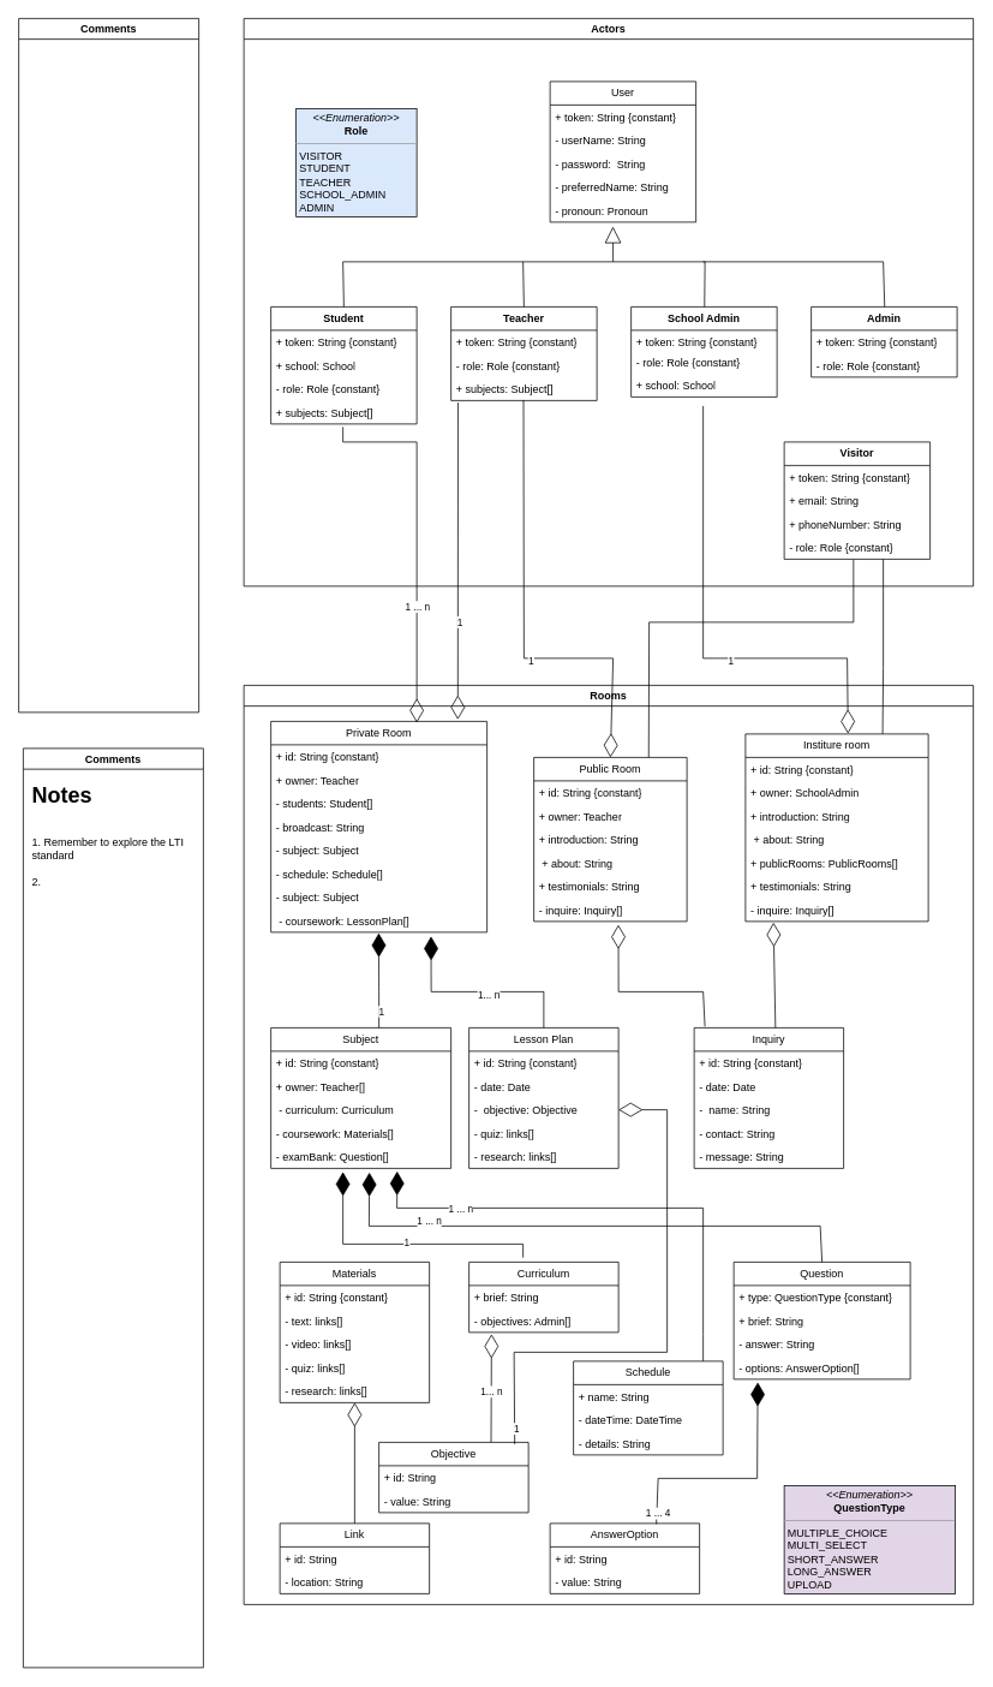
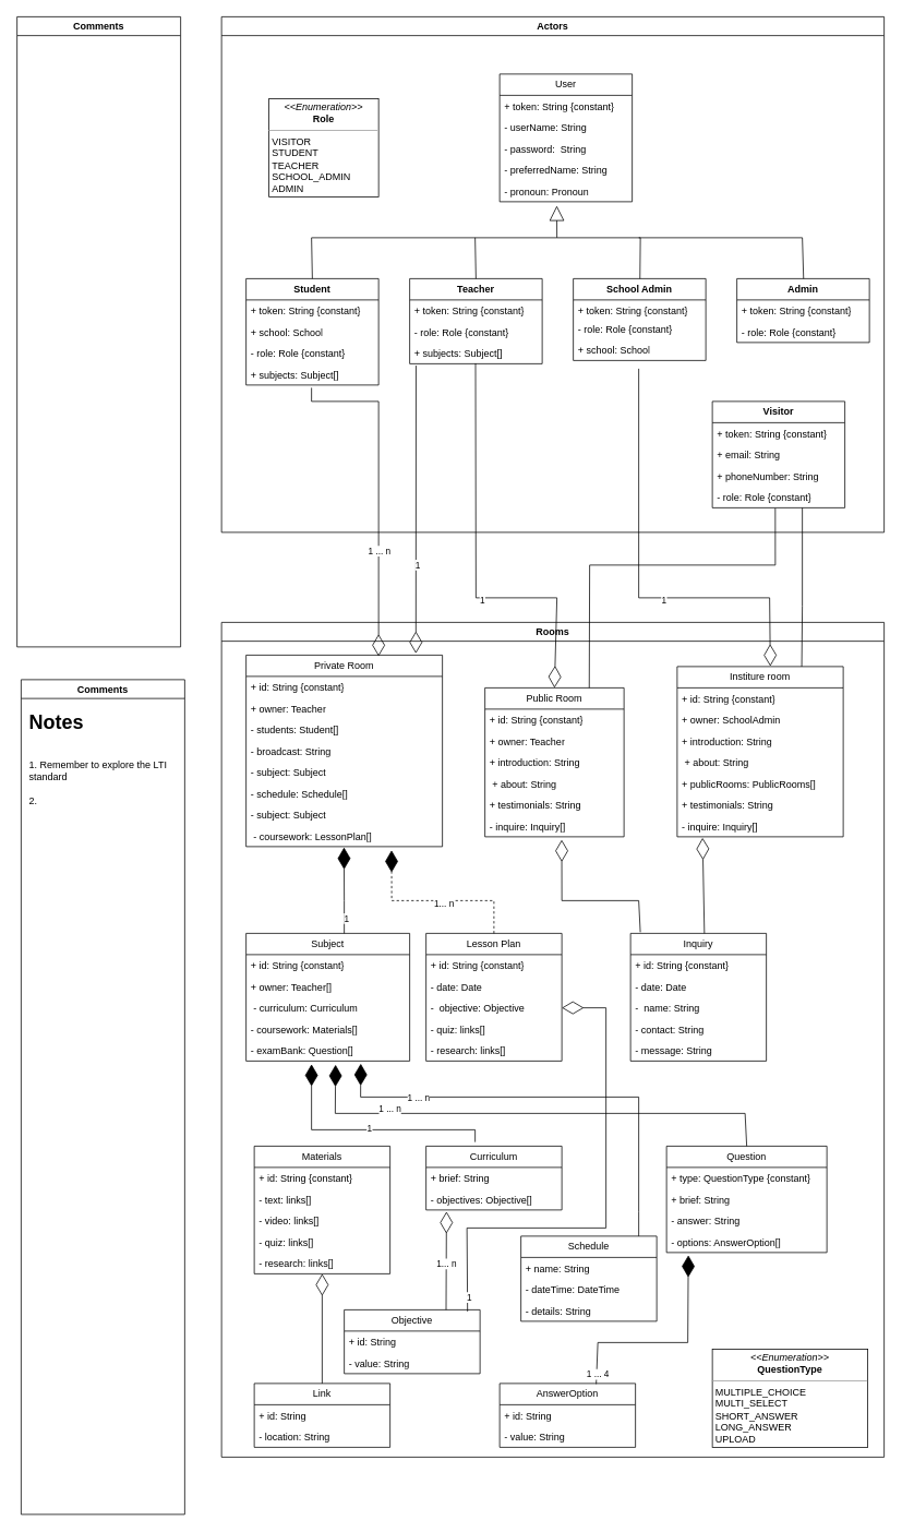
- <mxCell id="30" value="&lt;p style=&quot;margin:0px;margin-top:4px;text-align:center;&quot;&gt;&lt;i&gt;&amp;lt;&amp;lt;Enumeration&amp;gt;&amp;gt;&lt;/i&gt;&lt;br&gt;&lt;b&gt;Role&lt;/b&gt;&lt;/p&gt;&lt;hr size=&quot;1&quot;&gt;&lt;p style=&quot;margin:0px;margin-left:4px;&quot;&gt;VISITOR&lt;/p&gt;&lt;p style=&quot;margin:0px;margin-left:4px;&quot;&gt;STUDENT&lt;br&gt;&lt;/p&gt;&lt;p style=&quot;margin:0px;margin-left:4px;&quot;&gt;TEACHER&lt;/p&gt;&lt;p style=&quot;margin:0px;margin-left:4px;&quot;&gt;SCHOOL_ADMIN&lt;/p&gt;&lt;p style=&quot;margin:0px;margin-left:4px;&quot;&gt;ADMIN&lt;/p&gt;&lt;p style=&quot;margin:0px;margin-left:4px;&quot;&gt;&lt;br&gt;&lt;/p&gt;" style="verticalAlign=top;align=left;overflow=fill;fontSize=12;fontFamily=Helvetica;html=1;whiteSpace=wrap;fillColor=#dae8fc;" parent="2" vertex="1"><mxGeometry x="58" y="100" width="134" height="120" as="geometry" /></mxCell>
+ <mxCell id="30" value="&lt;p style=&quot;margin:0px;margin-top:4px;text-align:center;&quot;&gt;&lt;i&gt;&amp;lt;&amp;lt;Enumeration&amp;gt;&amp;gt;&lt;/i&gt;&lt;br&gt;&lt;b&gt;Role&lt;/b&gt;&lt;/p&gt;&lt;hr size=&quot;1&quot;&gt;&lt;p style=&quot;margin:0px;margin-left:4px;&quot;&gt;VISITOR&lt;/p&gt;&lt;p style=&quot;margin:0px;margin-left:4px;&quot;&gt;STUDENT&lt;br&gt;&lt;/p&gt;&lt;p style=&quot;margin:0px;margin-left:4px;&quot;&gt;TEACHER&lt;/p&gt;&lt;p style=&quot;margin:0px;margin-left:4px;&quot;&gt;SCHOOL_ADMIN&lt;/p&gt;&lt;p style=&quot;margin:0px;margin-left:4px;&quot;&gt;ADMIN&lt;/p&gt;&lt;p style=&quot;margin:0px;margin-left:4px;&quot;&gt;&lt;br&gt;&lt;/p&gt;" style="verticalAlign=top;align=left;overflow=fill;fontSize=12;fontFamily=Helvetica;html=1;whiteSpace=wrap;" parent="2" vertex="1"><mxGeometry x="58" y="100" width="134" height="120" as="geometry" /></mxCell>
- <mxCell id="72" value="" style="endArrow=diamondThin;endFill=1;endSize=24;html=1;rounded=0;exitX=0.5;exitY=0;exitDx=0;exitDy=0;entryX=0.741;entryY=1.176;entryDx=0;entryDy=0;entryPerimeter=0;" parent="35" source="57" target="50" edge="1"><mxGeometry width="160" relative="1" as="geometry"><mxPoint x="380" y="380" as="sourcePoint" /><mxPoint x="270" y="280" as="targetPoint" /><Array as="points"><mxPoint x="333" y="340" /><mxPoint x="208" y="340" /></Array></mxGeometry></mxCell>
+ <mxCell id="72" value="" style="endArrow=diamondThin;endFill=1;endSize=24;html=1;rounded=0;exitX=0.5;exitY=0;exitDx=0;exitDy=0;entryX=0.741;entryY=1.176;entryDx=0;entryDy=0;entryPerimeter=0;dashed=1;" parent="35" source="57" target="50" edge="1"><mxGeometry width="160" relative="1" as="geometry"><mxPoint x="380" y="380" as="sourcePoint" /><mxPoint x="270" y="280" as="targetPoint" /><Array as="points"><mxPoint x="333" y="340" /><mxPoint x="208" y="340" /></Array></mxGeometry></mxCell>
- <mxCell id="76" value="- objectives: Admin[]" style="text;strokeColor=none;fillColor=none;align=left;verticalAlign=top;spacingLeft=4;spacingRight=4;overflow=hidden;rotatable=0;points=[[0,0.5],[1,0.5]];portConstraint=eastwest;whiteSpace=wrap;html=1;" parent="74" vertex="1"><mxGeometry y="52" width="166" height="26" as="geometry" /></mxCell>
+ <mxCell id="76" value="- objectives: Objective[]" style="text;strokeColor=none;fillColor=none;align=left;verticalAlign=top;spacingLeft=4;spacingRight=4;overflow=hidden;rotatable=0;points=[[0,0.5],[1,0.5]];portConstraint=eastwest;whiteSpace=wrap;html=1;" parent="74" vertex="1"><mxGeometry y="52" width="166" height="26" as="geometry" /></mxCell>
- <mxCell id="92" value="&lt;p style=&quot;margin:0px;margin-top:4px;text-align:center;&quot;&gt;&lt;i&gt;&amp;lt;&amp;lt;Enumeration&amp;gt;&amp;gt;&lt;/i&gt;&lt;br&gt;&lt;b&gt;QuestionType&lt;/b&gt;&lt;/p&gt;&lt;hr size=&quot;1&quot;&gt;&lt;p style=&quot;margin:0px;margin-left:4px;&quot;&gt;MULTIPLE_CHOICE&lt;/p&gt;&lt;p style=&quot;margin:0px;margin-left:4px;&quot;&gt;MULTI_SELECT&lt;/p&gt;&lt;p style=&quot;margin:0px;margin-left:4px;&quot;&gt;SHORT_ANSWER&lt;/p&gt;&lt;p style=&quot;margin:0px;margin-left:4px;&quot;&gt;LONG_ANSWER&lt;/p&gt;&lt;p style=&quot;margin:0px;margin-left:4px;&quot;&gt;UPLOAD&lt;/p&gt;&lt;p style=&quot;margin:0px;margin-left:4px;&quot;&gt;&lt;br&gt;&lt;/p&gt;" style="verticalAlign=top;align=left;overflow=fill;fontSize=12;fontFamily=Helvetica;html=1;whiteSpace=wrap;fillColor=#e1d5e7;" parent="35" vertex="1"><mxGeometry x="600" y="888" width="190" height="120" as="geometry" /></mxCell>
+ <mxCell id="92" value="&lt;p style=&quot;margin:0px;margin-top:4px;text-align:center;&quot;&gt;&lt;i&gt;&amp;lt;&amp;lt;Enumeration&amp;gt;&amp;gt;&lt;/i&gt;&lt;br&gt;&lt;b&gt;QuestionType&lt;/b&gt;&lt;/p&gt;&lt;hr size=&quot;1&quot;&gt;&lt;p style=&quot;margin:0px;margin-left:4px;&quot;&gt;MULTIPLE_CHOICE&lt;/p&gt;&lt;p style=&quot;margin:0px;margin-left:4px;&quot;&gt;MULTI_SELECT&lt;/p&gt;&lt;p style=&quot;margin:0px;margin-left:4px;&quot;&gt;SHORT_ANSWER&lt;/p&gt;&lt;p style=&quot;margin:0px;margin-left:4px;&quot;&gt;LONG_ANSWER&lt;/p&gt;&lt;p style=&quot;margin:0px;margin-left:4px;&quot;&gt;UPLOAD&lt;/p&gt;&lt;p style=&quot;margin:0px;margin-left:4px;&quot;&gt;&lt;br&gt;&lt;/p&gt;" style="verticalAlign=top;align=left;overflow=fill;fontSize=12;fontFamily=Helvetica;html=1;whiteSpace=wrap;" parent="35" vertex="1"><mxGeometry x="600" y="888" width="190" height="120" as="geometry" /></mxCell>
